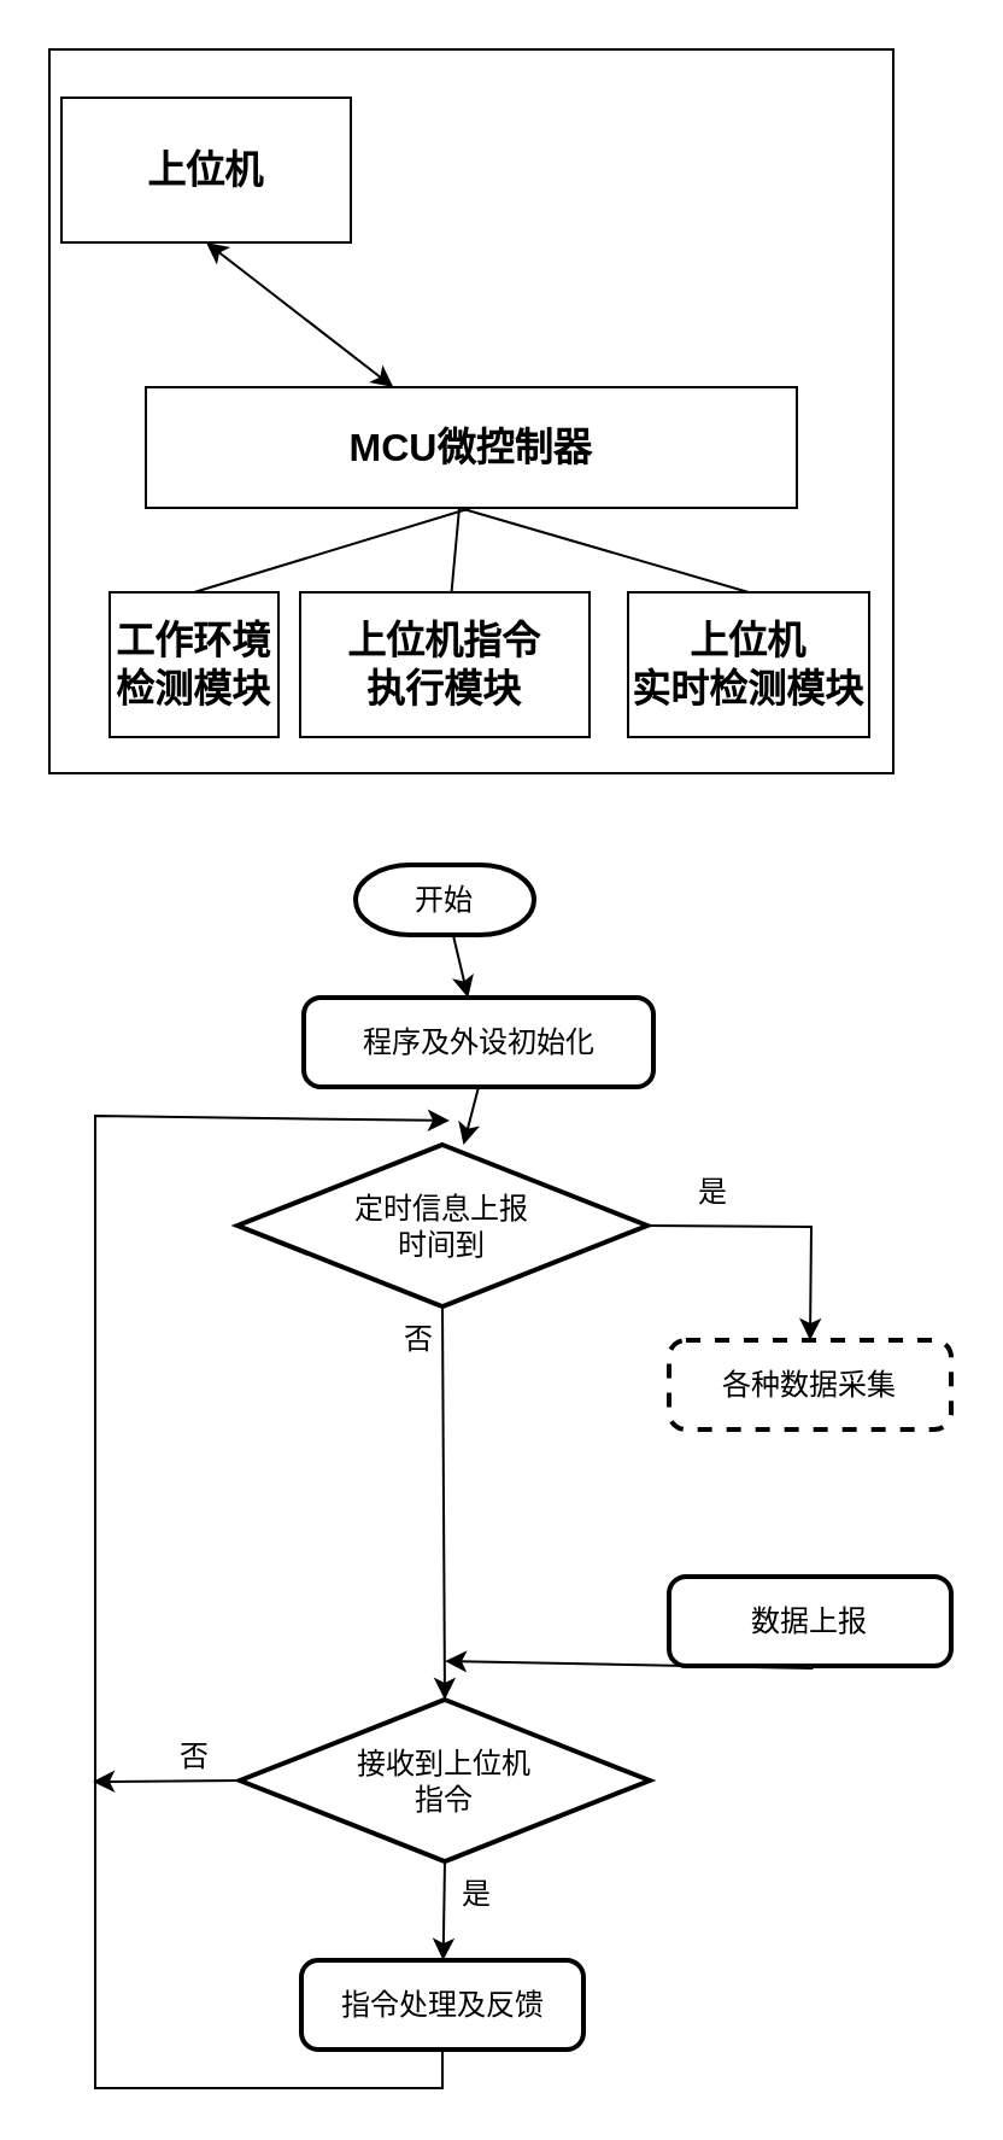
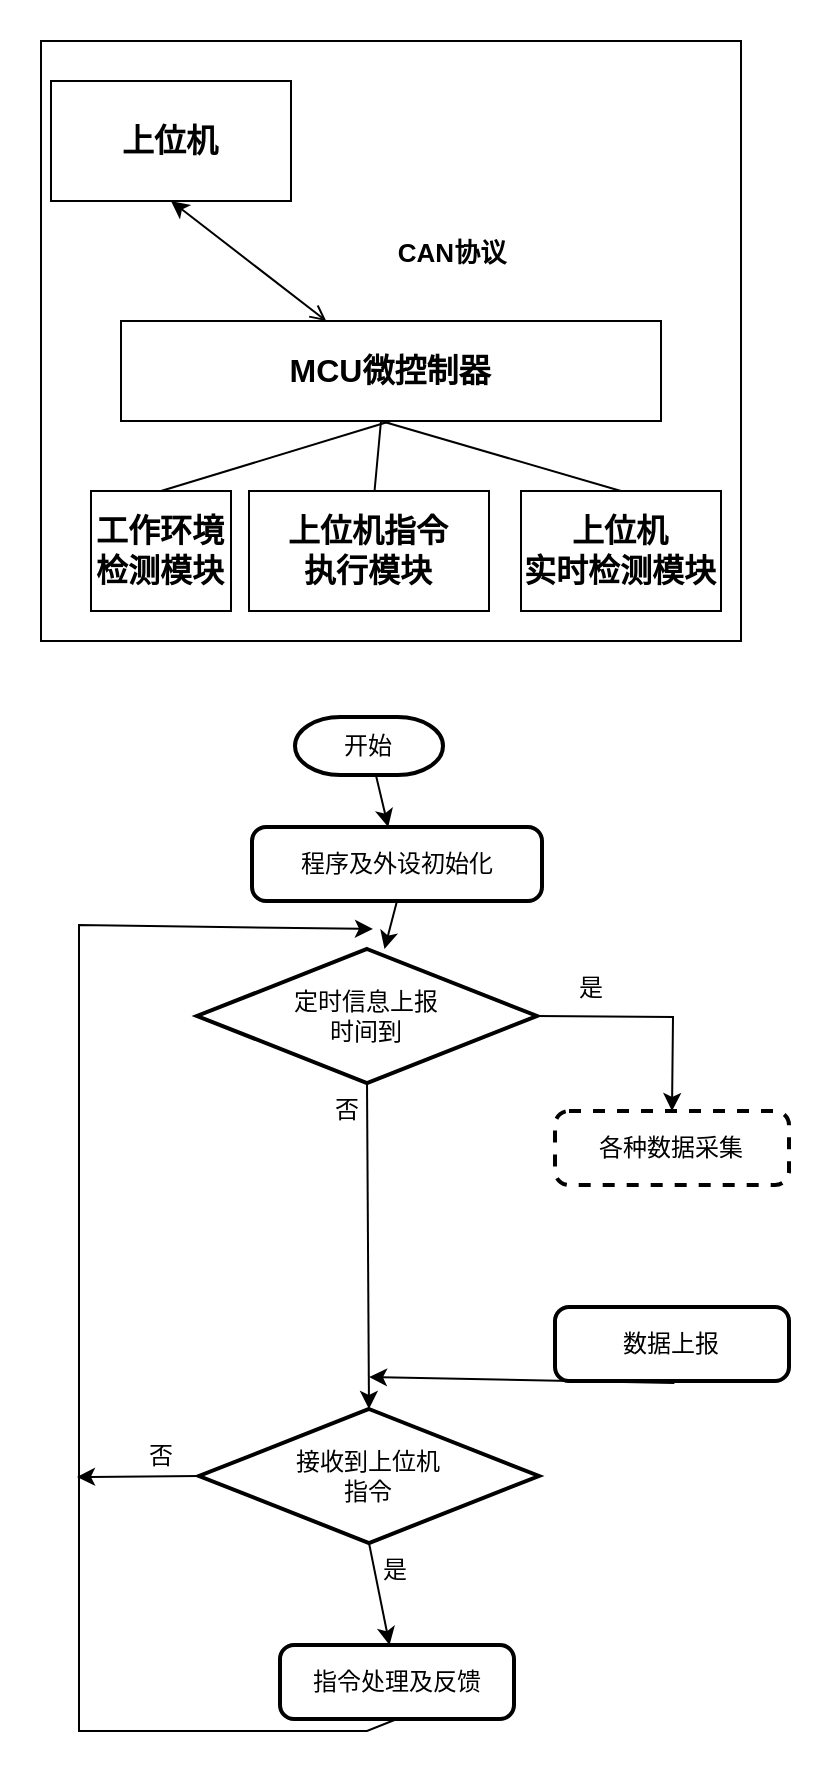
+ <mxCell id="12" value="CAN协议" style="text;html=1;strokeColor=none;fillColor=none;align=center;verticalAlign=middle;whiteSpace=wrap;rounded=0;fontStyle=1;fontSize=13;" vertex="1" parent="1"><mxGeometry x="196" y="111" width="60" height="30" as="geometry" /></mxCell>
- <mxCell id="8" value="" style="endArrow=classic;startArrow=classic;html=1;rounded=0;exitX=0.5;exitY=1;exitDx=0;exitDy=0;" edge="1" parent="1" source="7" target="3"><mxGeometry width="50" height="50" relative="1" as="geometry"><mxPoint x="220" y="360" as="sourcePoint" /><mxPoint x="270" y="310" as="targetPoint" /></mxGeometry></mxCell>
+ <mxCell id="8" value="" style="endArrow=open;startArrow=classic;html=1;rounded=0;exitX=0.5;exitY=1;exitDx=0;exitDy=0;" edge="1" parent="1" source="7" target="3"><mxGeometry width="50" height="50" relative="1" as="geometry"><mxPoint x="220" y="360" as="sourcePoint" /><mxPoint x="270" y="310" as="targetPoint" /></mxGeometry></mxCell>
- <mxCell id="23" value="指令处理及反馈" style="rounded=1;whiteSpace=wrap;html=1;absoluteArcSize=1;arcSize=14;strokeWidth=2;" vertex="1" parent="1"><mxGeometry x="124.5" y="812" width="117" height="37" as="geometry" /></mxCell>
+ <mxCell id="23" value="指令处理及反馈" style="rounded=1;whiteSpace=wrap;html=1;absoluteArcSize=1;arcSize=14;strokeWidth=2;" vertex="1" parent="1"><mxGeometry x="139.5" y="822" width="117" height="37" as="geometry" /></mxCell>
